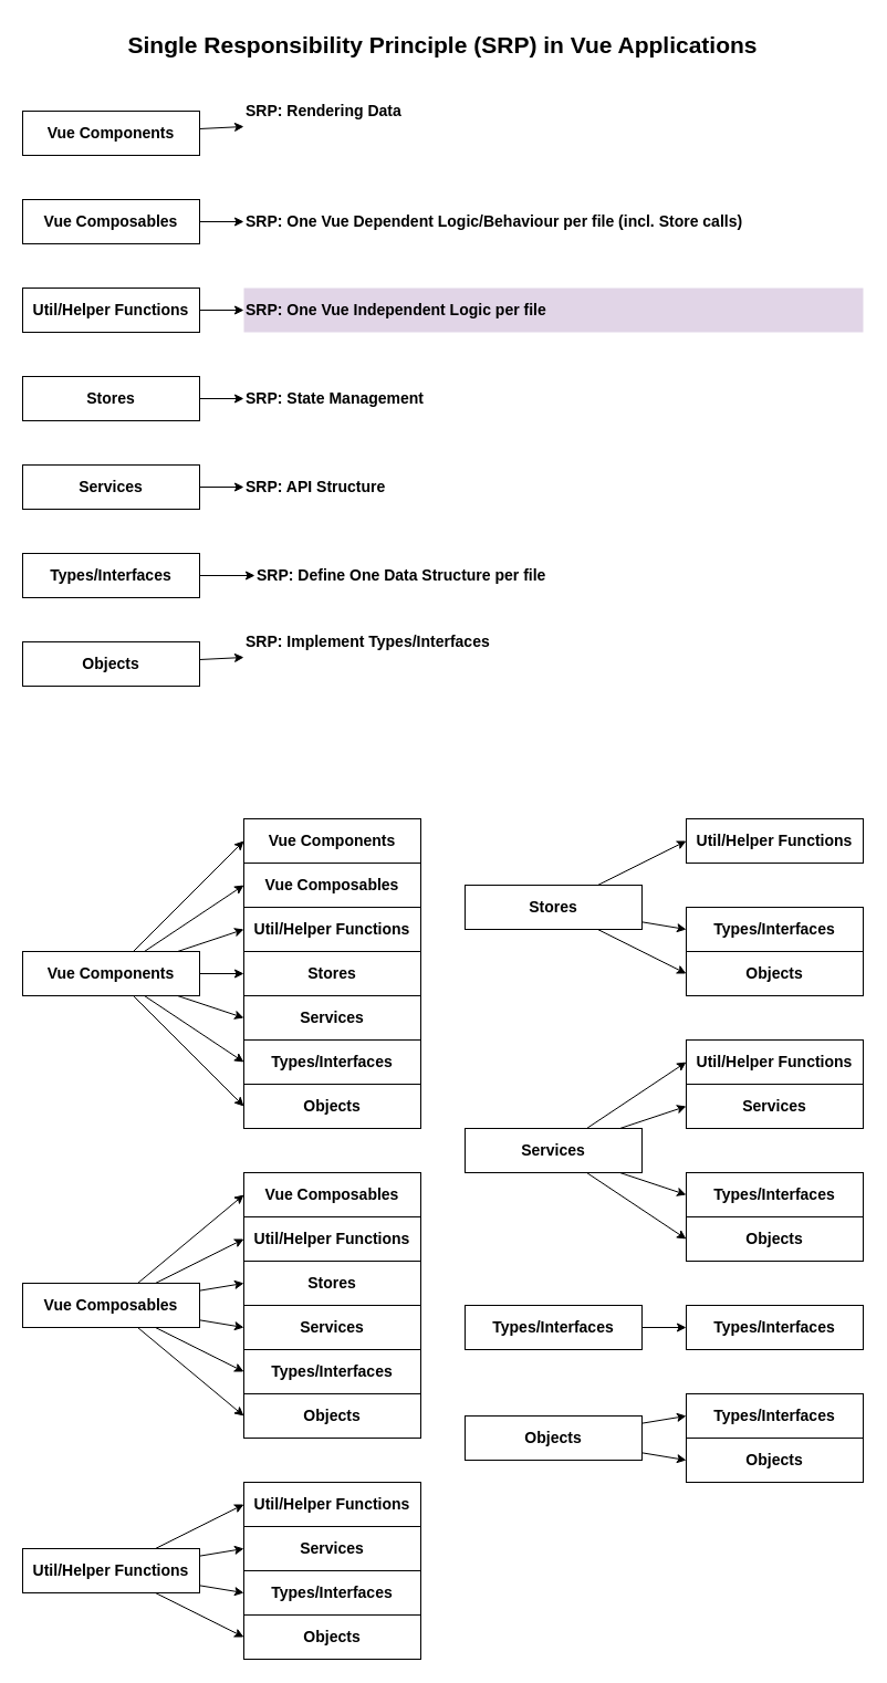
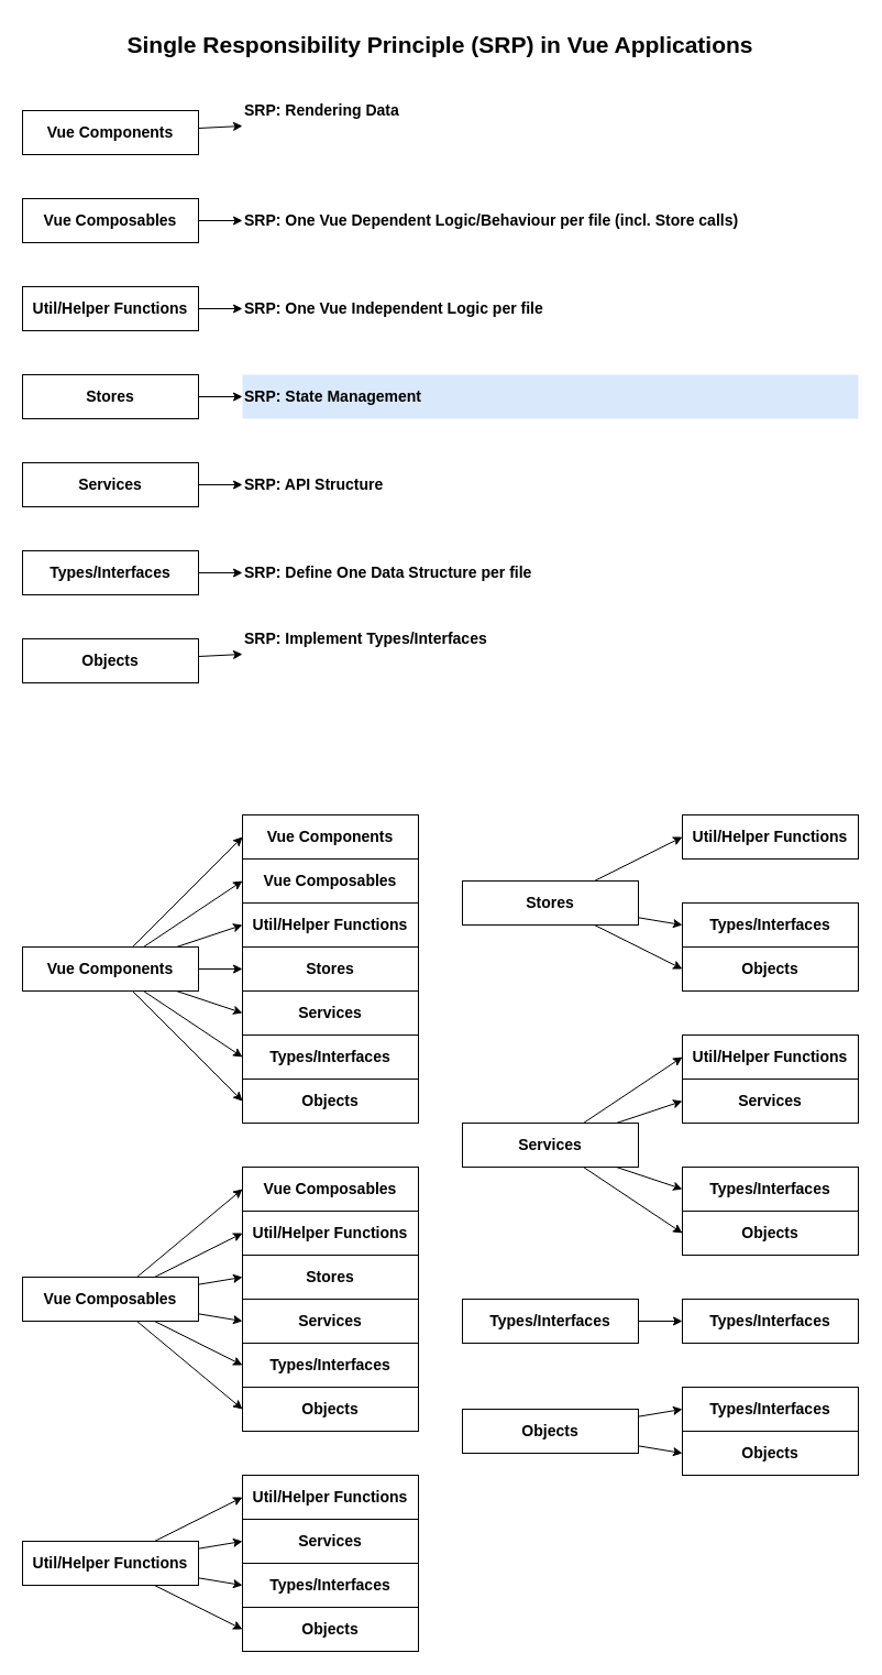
- <mxCell id="11" value="&lt;b&gt;&lt;font style=&quot;font-size: 14px;&quot;&gt;SRP: One Vue Independent Logic per file&lt;/font&gt;&lt;/b&gt;" style="rounded=0;whiteSpace=wrap;html=1;strokeColor=none;align=left;fillColor=#e1d5e7;" parent="1" vertex="1"><mxGeometry x="220" y="260" width="560" height="40" as="geometry" /></mxCell>
+ <mxCell id="11" value="&lt;b&gt;&lt;font style=&quot;font-size: 14px;&quot;&gt;SRP: One Vue Independent Logic per file&lt;/font&gt;&lt;/b&gt;" style="rounded=0;whiteSpace=wrap;html=1;strokeColor=none;align=left;" parent="1" vertex="1"><mxGeometry x="220" y="260" width="560" height="40" as="geometry" /></mxCell>
- <mxCell id="14" value="&lt;b&gt;&lt;font style=&quot;font-size: 14px;&quot;&gt;SRP: State Management&lt;/font&gt;&lt;/b&gt;" style="rounded=0;whiteSpace=wrap;html=1;strokeColor=none;align=left;" parent="1" vertex="1"><mxGeometry x="220" y="340" width="560" height="40" as="geometry" /></mxCell>
+ <mxCell id="14" value="&lt;b&gt;&lt;font style=&quot;font-size: 14px;&quot;&gt;SRP: State Management&lt;/font&gt;&lt;/b&gt;" style="rounded=0;whiteSpace=wrap;html=1;strokeColor=none;align=left;fillColor=#dae8fc;" parent="1" vertex="1"><mxGeometry x="220" y="340" width="560" height="40" as="geometry" /></mxCell>
- <mxCell id="63" value="&lt;b&gt;&lt;font style=&quot;font-size: 14px;&quot;&gt;SRP: Define One Data Structure per file&lt;/font&gt;&lt;/b&gt;" style="rounded=0;whiteSpace=wrap;html=1;strokeColor=none;align=left;" vertex="1" parent="1"><mxGeometry x="230" y="500" width="560" height="40" as="geometry" /></mxCell>
+ <mxCell id="63" value="&lt;b&gt;&lt;font style=&quot;font-size: 14px;&quot;&gt;SRP: Define One Data Structure per file&lt;/font&gt;&lt;/b&gt;" style="rounded=0;whiteSpace=wrap;html=1;strokeColor=none;align=left;" vertex="1" parent="1"><mxGeometry x="220" y="500" width="560" height="40" as="geometry" /></mxCell>
